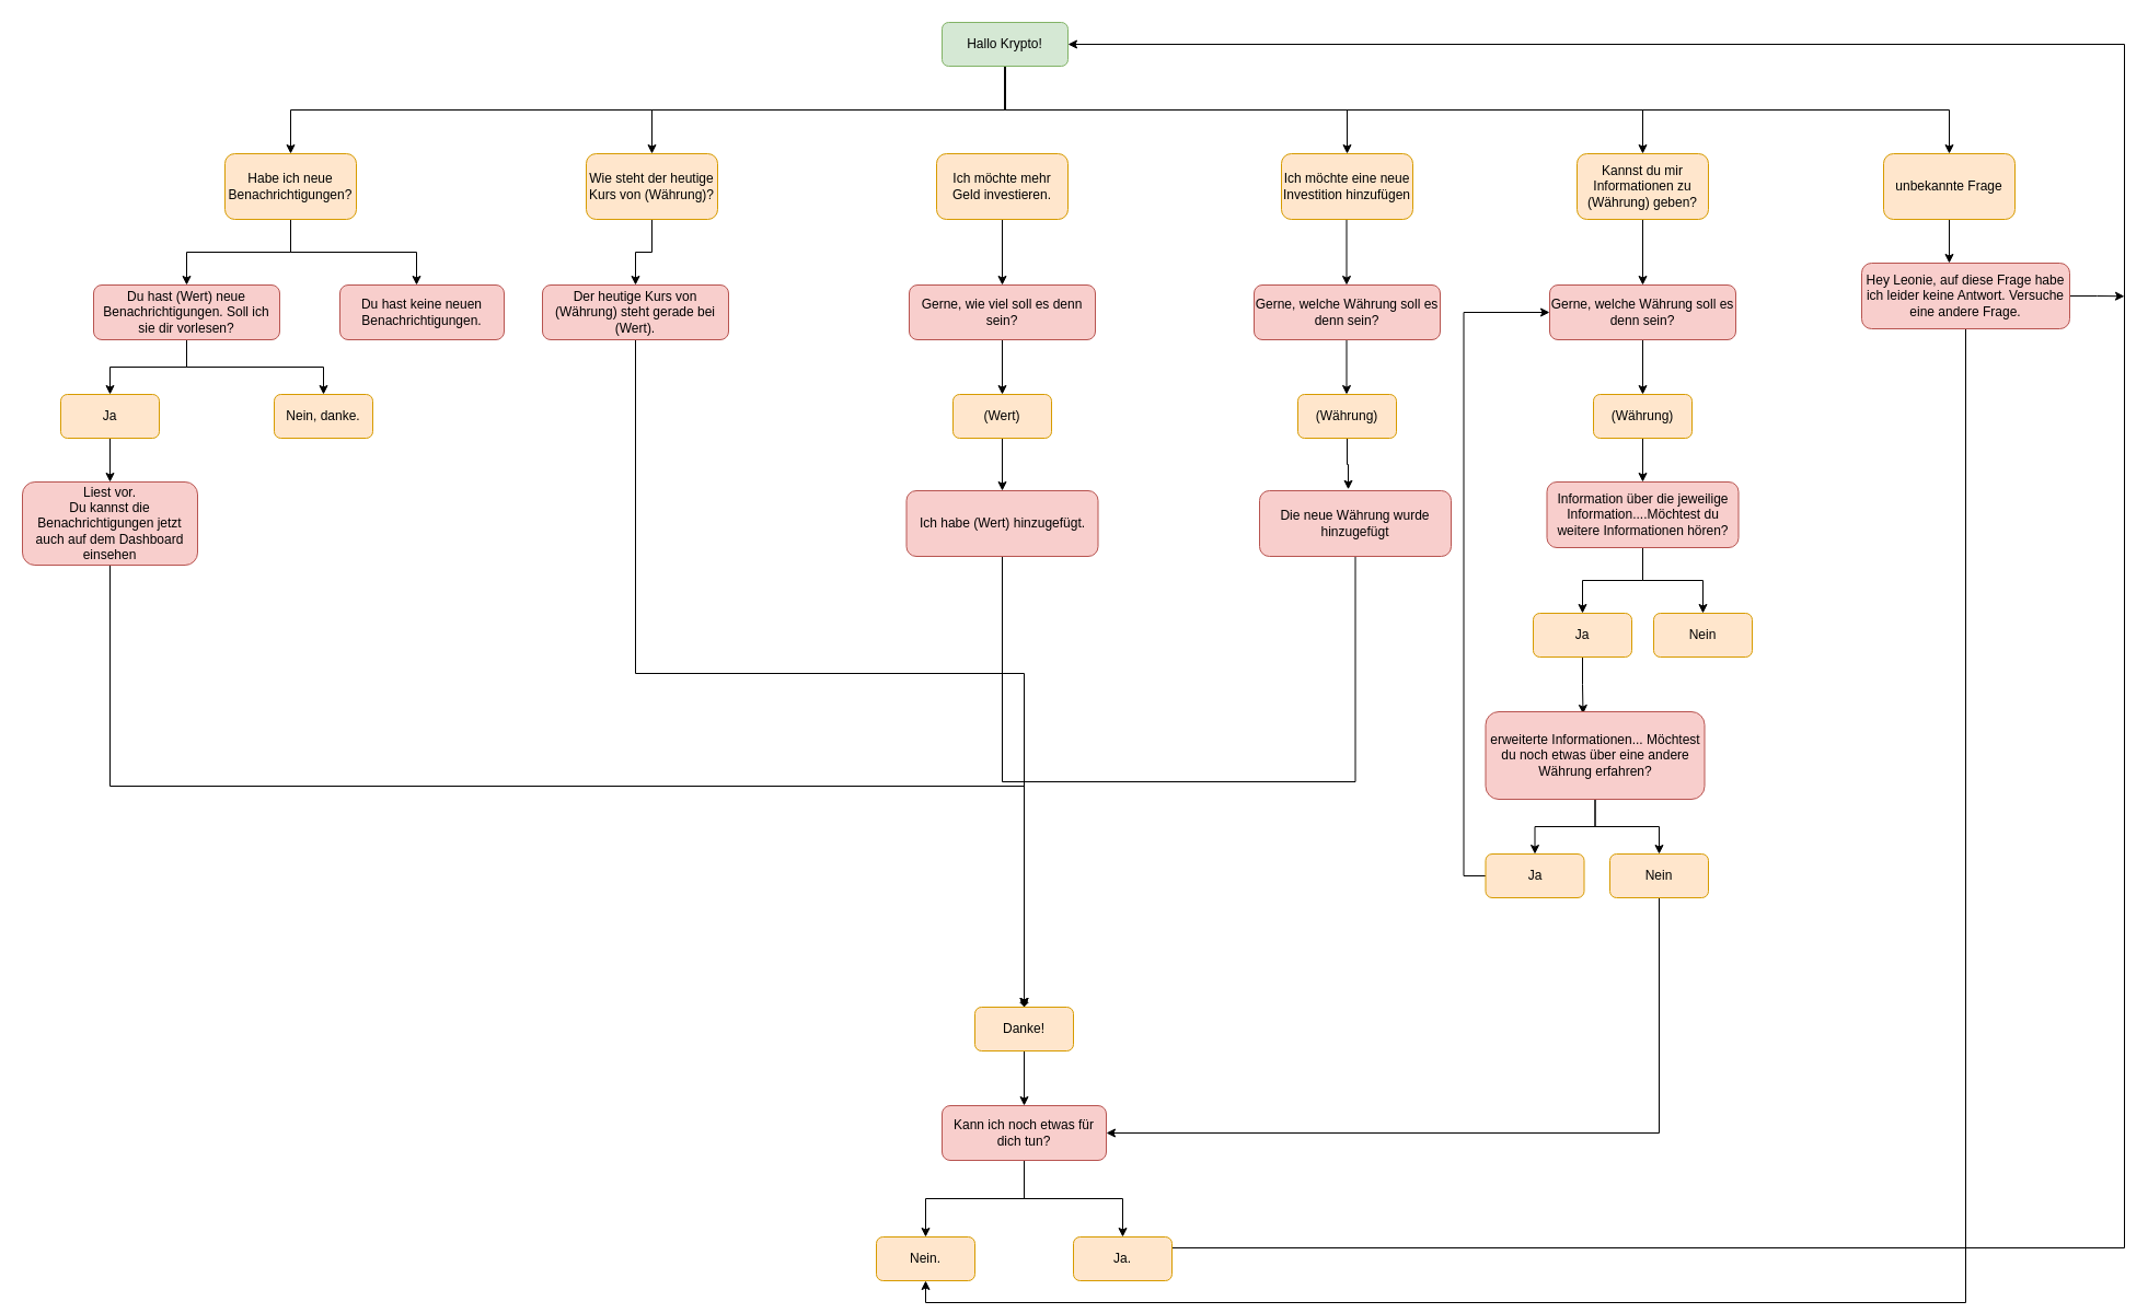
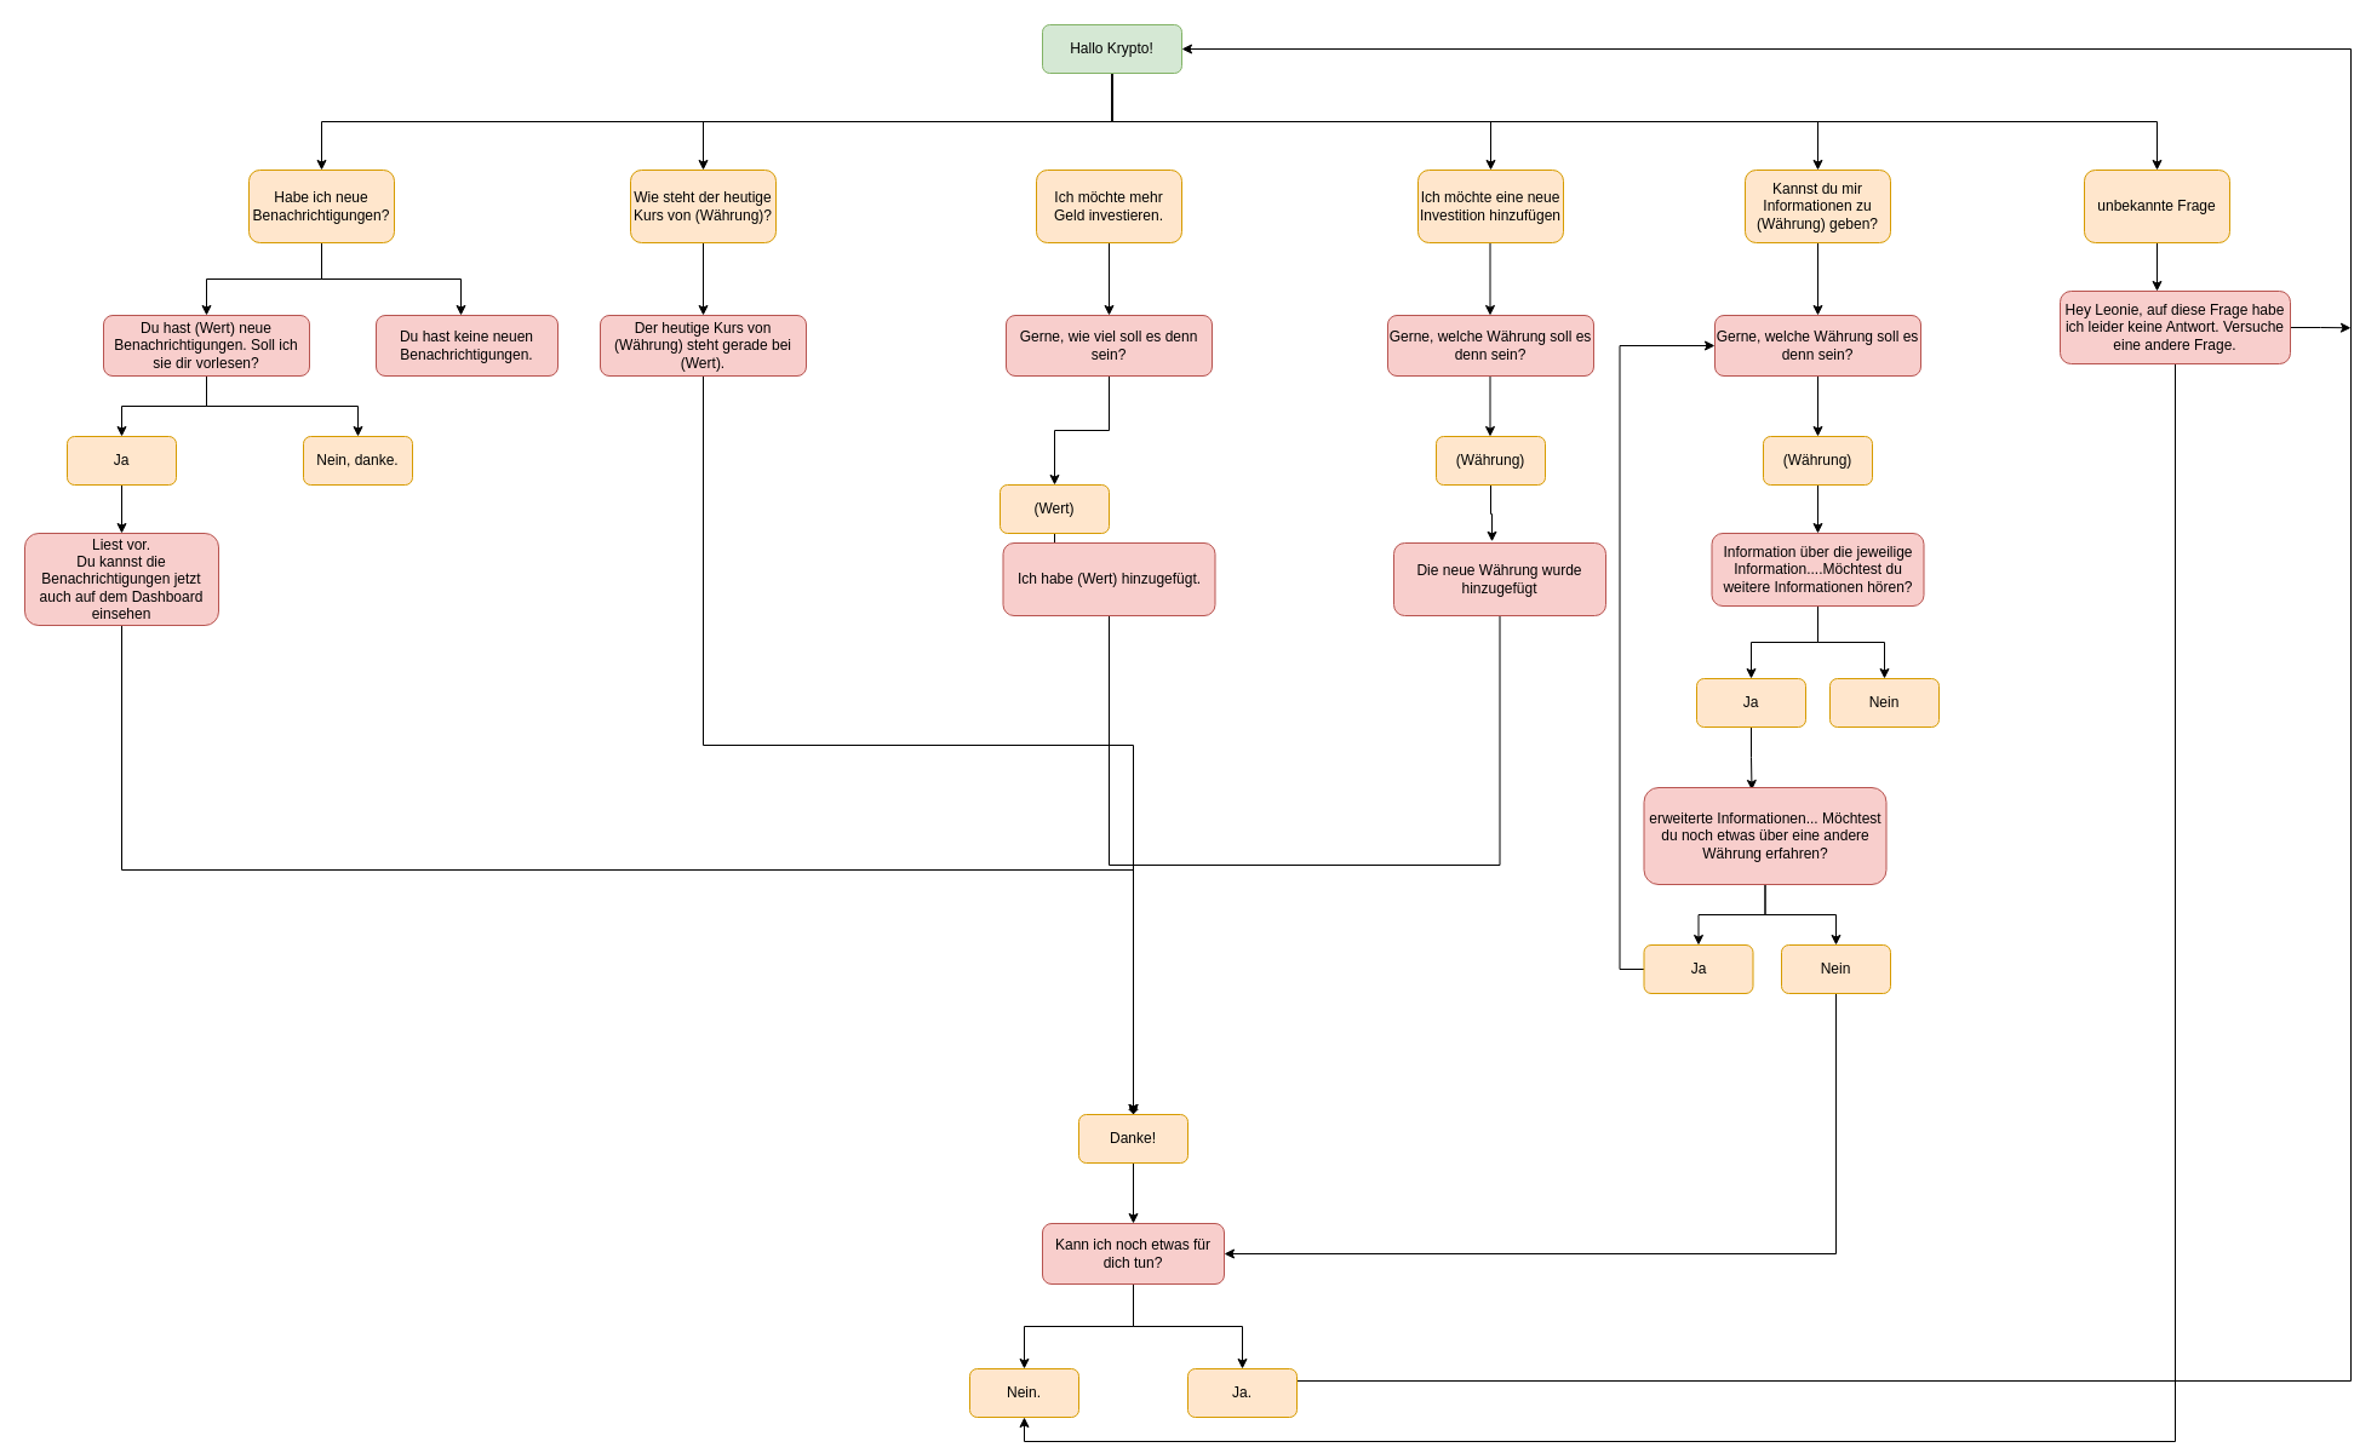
- <mxCell id="14" value="Wie steht der heutige Kurs von (Währung)?" style="rounded=1;whiteSpace=wrap;html=1;fillColor=#ffe6cc;strokeColor=#d79b00;" vertex="1" parent="1"><mxGeometry x="535" y="140" width="120" height="60" as="geometry" /></mxCell>
+ <mxCell id="14" value="Wie steht der heutige Kurs von (Währung)?" style="rounded=1;whiteSpace=wrap;html=1;fillColor=#ffe6cc;strokeColor=#d79b00;" vertex="1" parent="1"><mxGeometry x="520" y="140" width="120" height="60" as="geometry" /></mxCell>
- <mxCell id="54" value="(Wert)" style="rounded=1;whiteSpace=wrap;html=1;fillColor=#ffe6cc;strokeColor=#d79b00;" vertex="1" parent="1"><mxGeometry x="870" y="360" width="90" height="40" as="geometry" /></mxCell>
+ <mxCell id="54" value="(Wert)" style="rounded=1;whiteSpace=wrap;html=1;fillColor=#ffe6cc;strokeColor=#d79b00;" vertex="1" parent="1"><mxGeometry x="825" y="400" width="90" height="40" as="geometry" /></mxCell>
